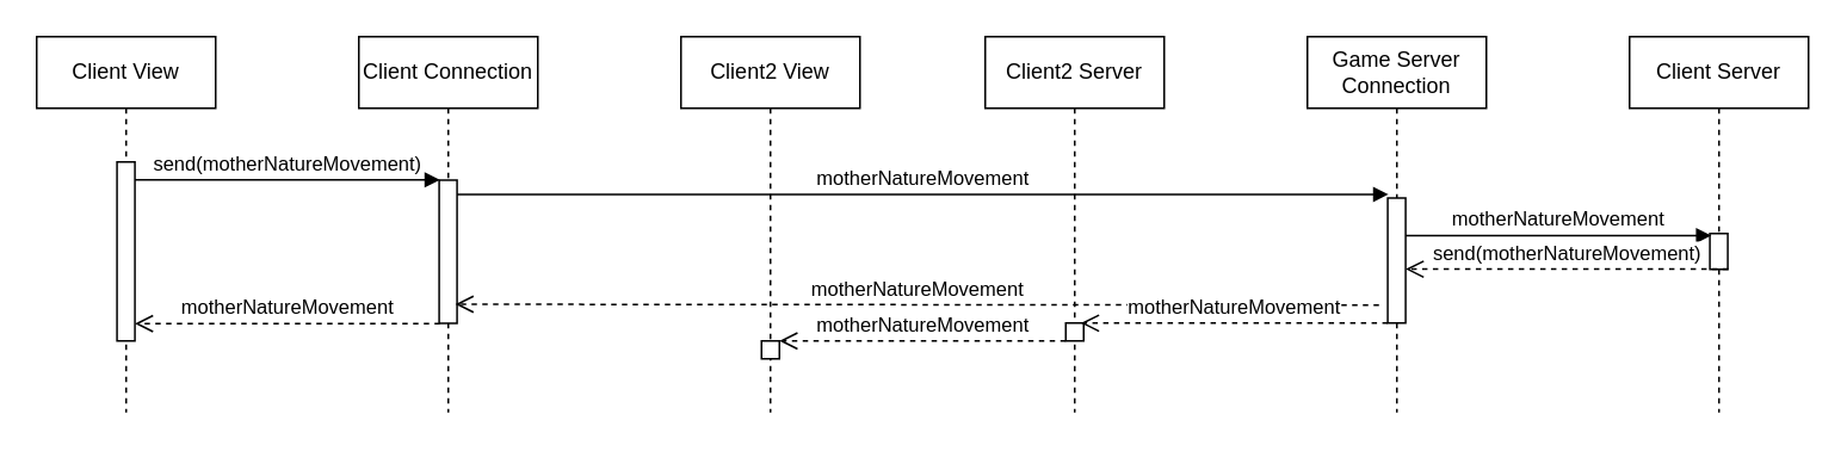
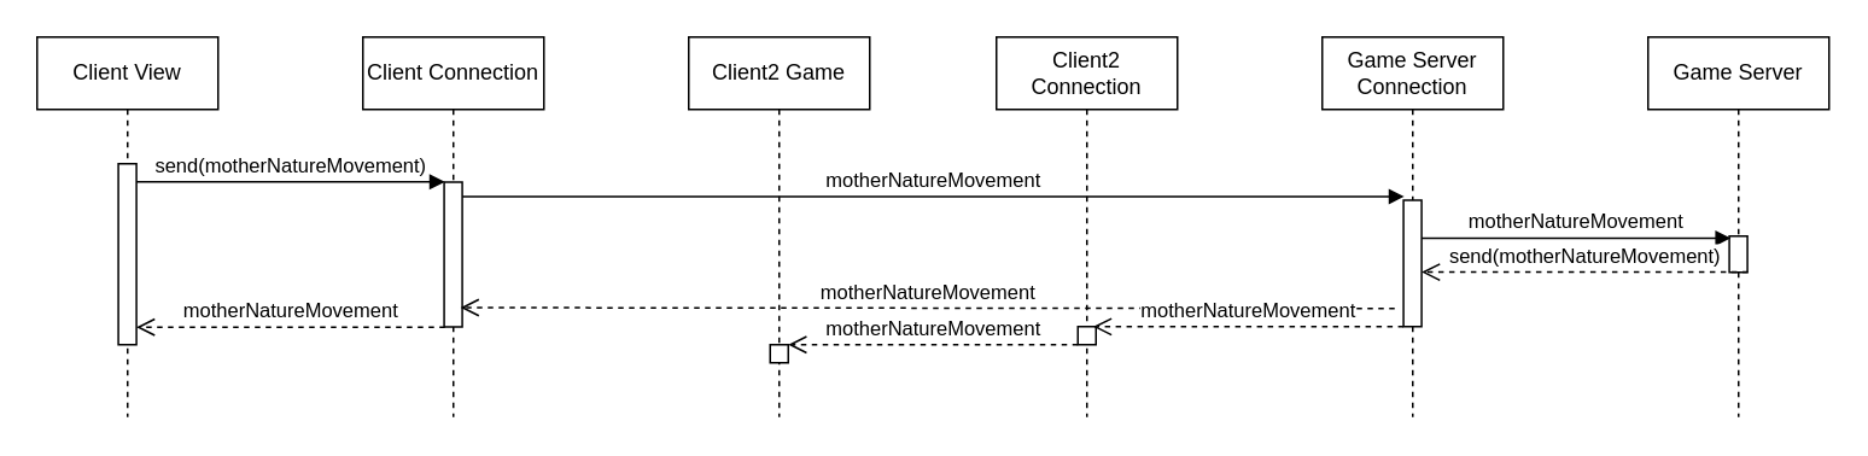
- <mxCell id="16" value="Client2 View" style="shape=umlLifeline;perimeter=lifelinePerimeter;whiteSpace=wrap;html=1;container=1;collapsible=0;recursiveResize=0;outlineConnect=0;" vertex="1" parent="1"><mxGeometry x="380" y="20" width="100" height="210" as="geometry" /></mxCell>
+ <mxCell id="16" value="Client2 Game" style="shape=umlLifeline;perimeter=lifelinePerimeter;whiteSpace=wrap;html=1;container=1;collapsible=0;recursiveResize=0;outlineConnect=0;" vertex="1" parent="1"><mxGeometry x="380" y="20" width="100" height="210" as="geometry" /></mxCell>
- <mxCell id="18" value="Client2 Server" style="shape=umlLifeline;perimeter=lifelinePerimeter;whiteSpace=wrap;html=1;container=1;collapsible=0;recursiveResize=0;outlineConnect=0;" vertex="1" parent="1"><mxGeometry x="550" y="20" width="100" height="210" as="geometry" /></mxCell>
+ <mxCell id="18" value="Client2 Connection" style="shape=umlLifeline;perimeter=lifelinePerimeter;whiteSpace=wrap;html=1;container=1;collapsible=0;recursiveResize=0;outlineConnect=0;" vertex="1" parent="1"><mxGeometry x="550" y="20" width="100" height="210" as="geometry" /></mxCell>
- <mxCell id="8" value="Client Server" style="shape=umlLifeline;perimeter=lifelinePerimeter;whiteSpace=wrap;html=1;container=1;collapsible=0;recursiveResize=0;outlineConnect=0;" vertex="1" parent="1"><mxGeometry x="910" y="20" width="100" height="210" as="geometry" /></mxCell>
+ <mxCell id="8" value="Game Server" style="shape=umlLifeline;perimeter=lifelinePerimeter;whiteSpace=wrap;html=1;container=1;collapsible=0;recursiveResize=0;outlineConnect=0;" vertex="1" parent="1"><mxGeometry x="910" y="20" width="100" height="210" as="geometry" /></mxCell>
